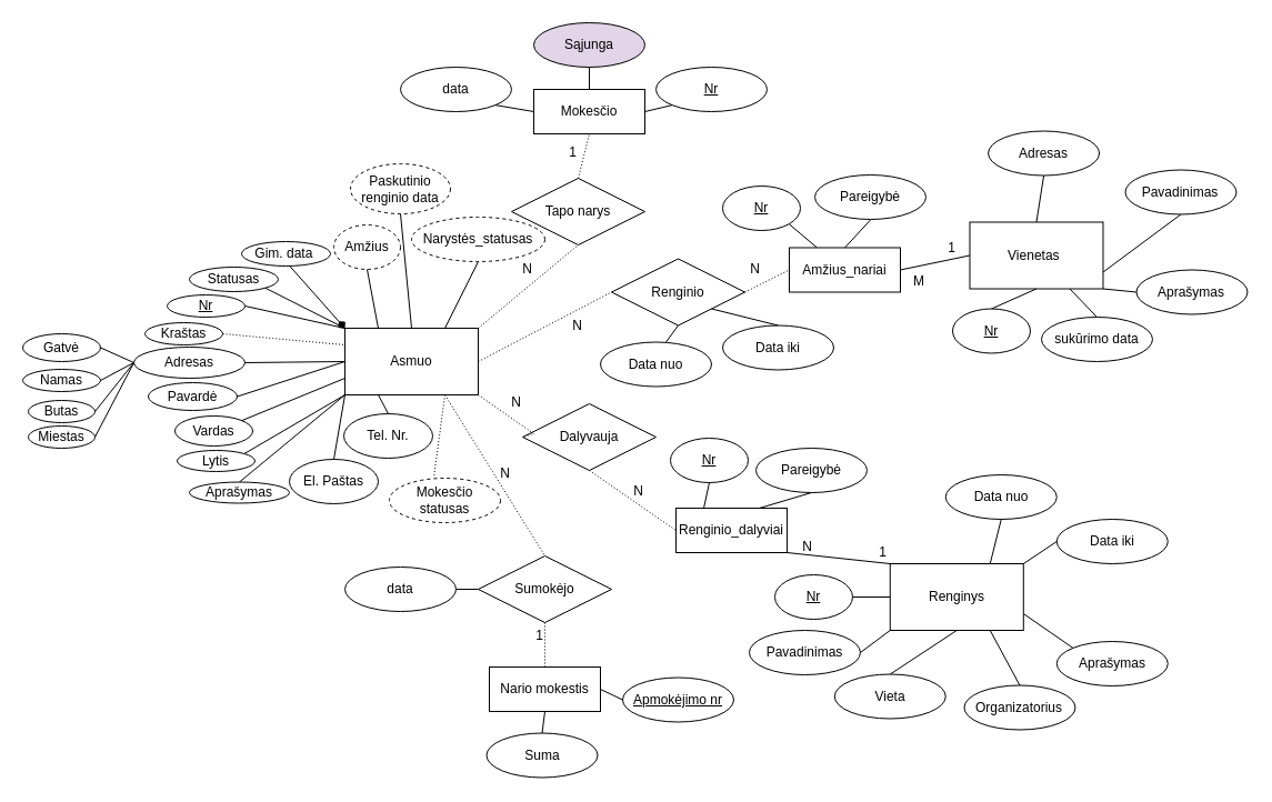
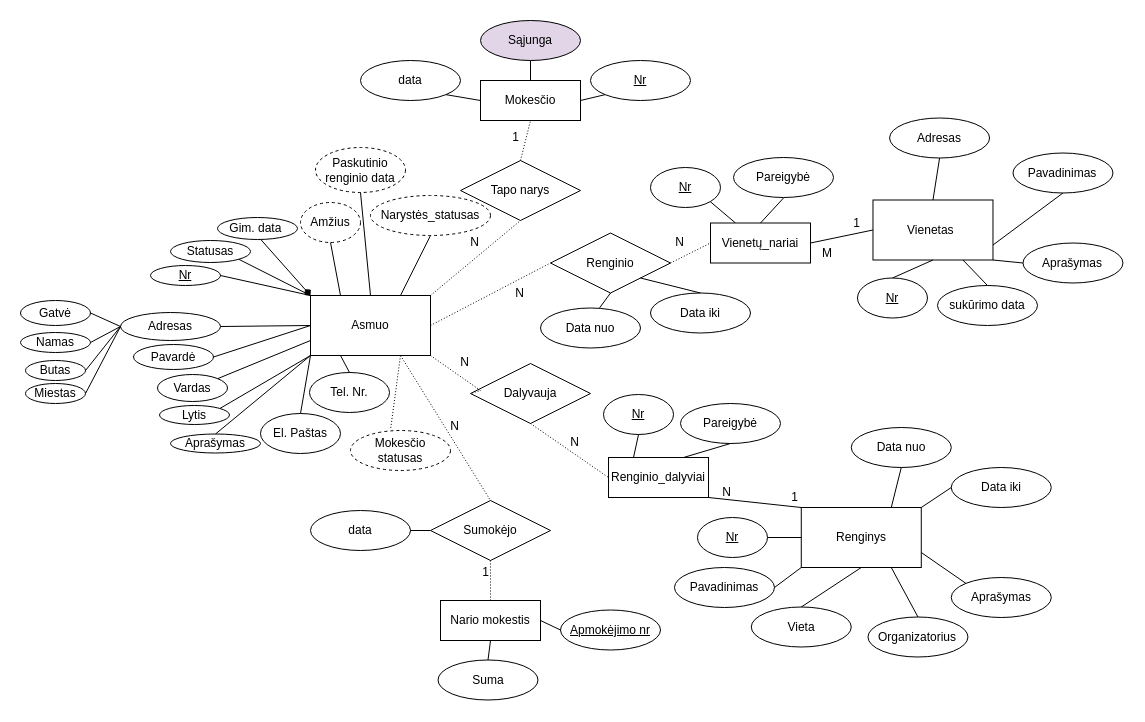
- <mxCell id="104" value="Amžius_nariai" style="whiteSpace=wrap;html=1;align=center;" parent="1" vertex="1"><mxGeometry x="710" y="222.5" width="100" height="40" as="geometry" /></mxCell>
+ <mxCell id="104" value="Vienetų_nariai" style="whiteSpace=wrap;html=1;align=center;" parent="1" vertex="1"><mxGeometry x="710" y="222.5" width="100" height="40" as="geometry" /></mxCell>
- <mxCell id="32" value="Kraštas" style="ellipse;whiteSpace=wrap;html=1;align=center;" parent="1" vertex="1"><mxGeometry x="130" y="290" width="70" height="20" as="geometry" /></mxCell>
- <mxCell id="60" value="" style="endArrow=none;html=1;rounded=0;dashed=1;dashPattern=1 2;entryX=0;entryY=0.25;entryDx=0;entryDy=0;exitX=1;exitY=0.5;exitDx=0;exitDy=0;" parent="1" source="32" target="2" edge="1"><mxGeometry relative="1" as="geometry"><mxPoint x="80" y="310" as="sourcePoint" /><mxPoint x="240" y="310" as="targetPoint" /></mxGeometry></mxCell>
